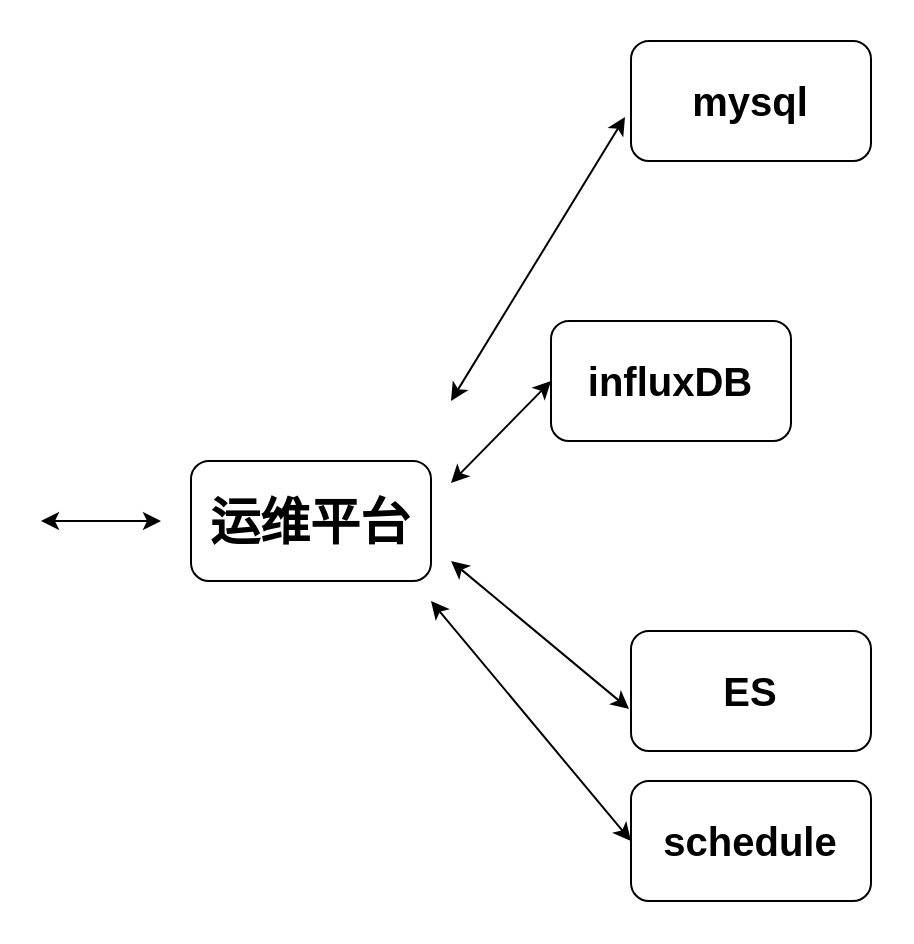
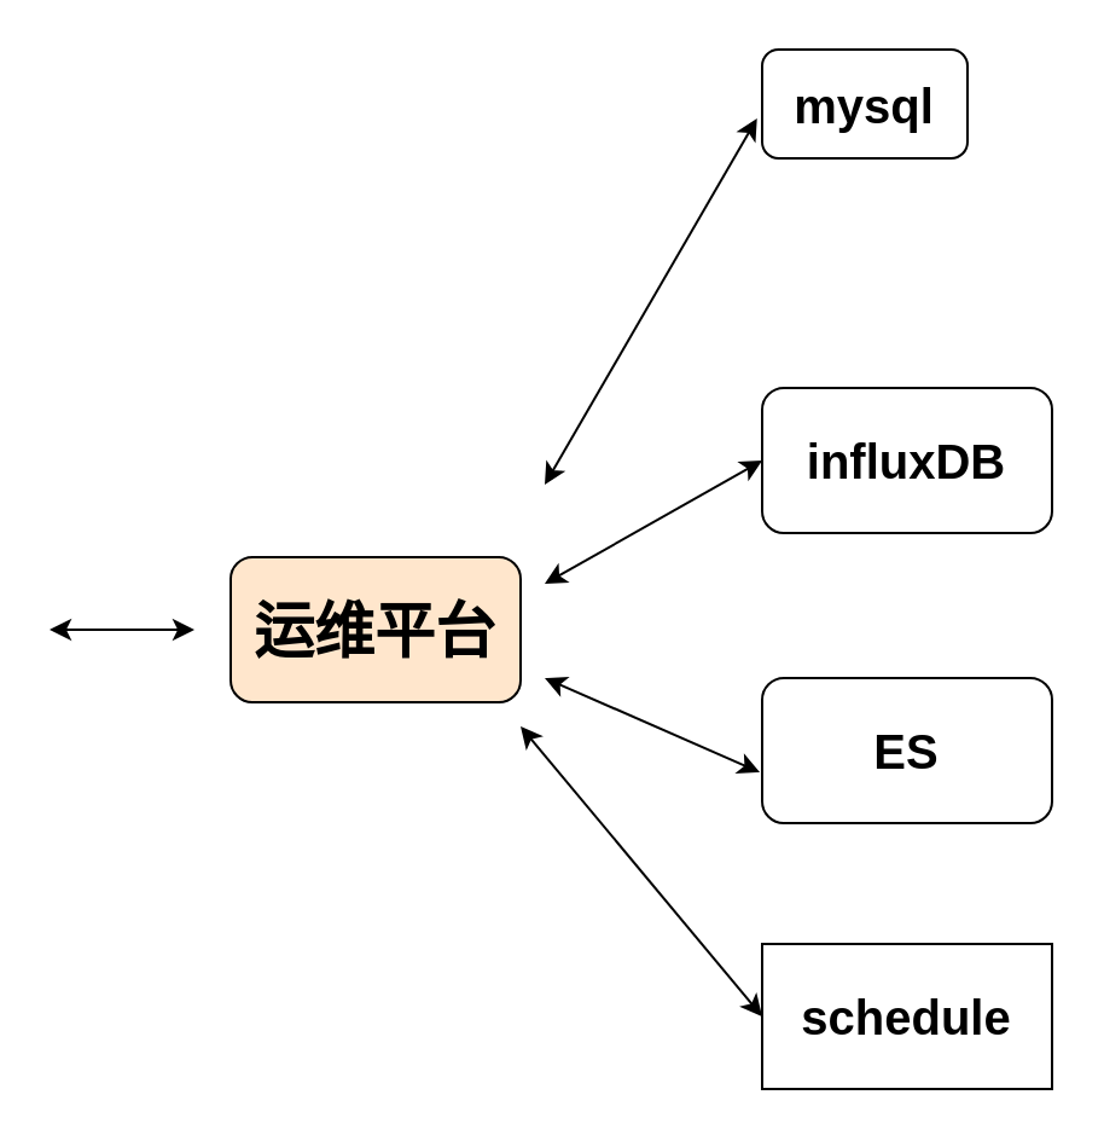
- <mxCell id="3" value="&lt;font style=&quot;font-size: 20px&quot;&gt;&lt;b&gt;mysql&lt;/b&gt;&lt;/font&gt;" style="rounded=1;whiteSpace=wrap;html=1;" parent="1" vertex="1"><mxGeometry x="315" y="20" width="120" height="60" as="geometry" /></mxCell>
+ <mxCell id="3" value="&lt;font style=&quot;font-size: 20px&quot;&gt;&lt;b&gt;mysql&lt;/b&gt;&lt;/font&gt;" style="rounded=1;whiteSpace=wrap;html=1;" parent="1" vertex="1"><mxGeometry x="315" y="20" width="85" height="45" as="geometry" /></mxCell>
- <mxCell id="5" value="&lt;b&gt;&lt;font style=&quot;font-size: 20px&quot;&gt;influxDB&lt;/font&gt;&lt;/b&gt;" style="rounded=1;whiteSpace=wrap;html=1;" parent="1" vertex="1"><mxGeometry x="275" y="160" width="120" height="60" as="geometry" /></mxCell>
+ <mxCell id="5" value="&lt;b&gt;&lt;font style=&quot;font-size: 20px&quot;&gt;influxDB&lt;/font&gt;&lt;/b&gt;" style="rounded=1;whiteSpace=wrap;html=1;" parent="1" vertex="1"><mxGeometry x="315" y="160" width="120" height="60" as="geometry" /></mxCell>
- <mxCell id="2" value="&lt;b&gt;&lt;font style=&quot;font-size: 25px&quot;&gt;运维平台&lt;/font&gt;&lt;/b&gt;" style="rounded=1;whiteSpace=wrap;html=1;" parent="1" vertex="1"><mxGeometry x="95" y="230" width="120" height="60" as="geometry" /></mxCell>
+ <mxCell id="2" value="&lt;b&gt;&lt;font style=&quot;font-size: 25px&quot;&gt;运维平台&lt;/font&gt;&lt;/b&gt;" style="rounded=1;whiteSpace=wrap;html=1;fillColor=#ffe6cc;" parent="1" vertex="1"><mxGeometry x="95" y="230" width="120" height="60" as="geometry" /></mxCell>
- <mxCell id="4" value="&lt;b&gt;&lt;font style=&quot;font-size: 20px&quot;&gt;ES&lt;/font&gt;&lt;/b&gt;" style="rounded=1;whiteSpace=wrap;html=1;" parent="1" vertex="1"><mxGeometry x="315" y="315" width="120" height="60" as="geometry" /></mxCell>
+ <mxCell id="4" value="&lt;b&gt;&lt;font style=&quot;font-size: 20px&quot;&gt;ES&lt;/font&gt;&lt;/b&gt;" style="rounded=1;whiteSpace=wrap;html=1;" parent="1" vertex="1"><mxGeometry x="315" y="280" width="120" height="60" as="geometry" /></mxCell>
- <mxCell id="6" value="&lt;b&gt;&lt;font style=&quot;font-size: 20px&quot;&gt;schedule&lt;/font&gt;&lt;/b&gt;" style="rounded=1;whiteSpace=wrap;html=1;" parent="1" vertex="1"><mxGeometry x="315" y="390" width="120" height="60" as="geometry" /></mxCell>
+ <mxCell id="6" value="&lt;b&gt;&lt;font style=&quot;font-size: 20px&quot;&gt;schedule&lt;/font&gt;&lt;/b&gt;" style="whiteSpace=wrap;html=1;rounded=0;" parent="1" vertex="1"><mxGeometry x="315" y="390" width="120" height="60" as="geometry" /></mxCell>
